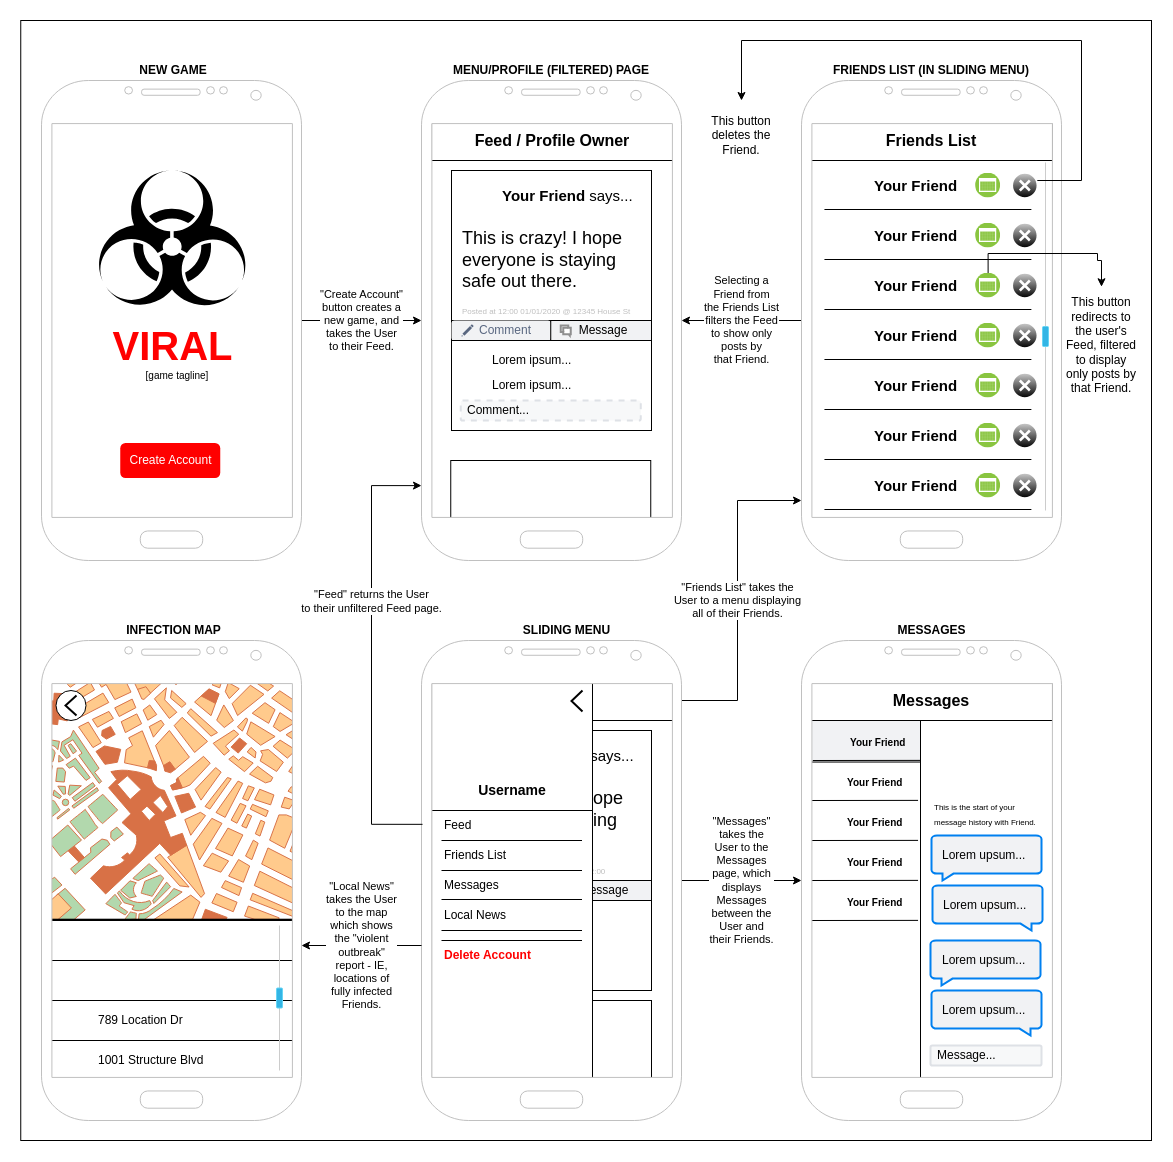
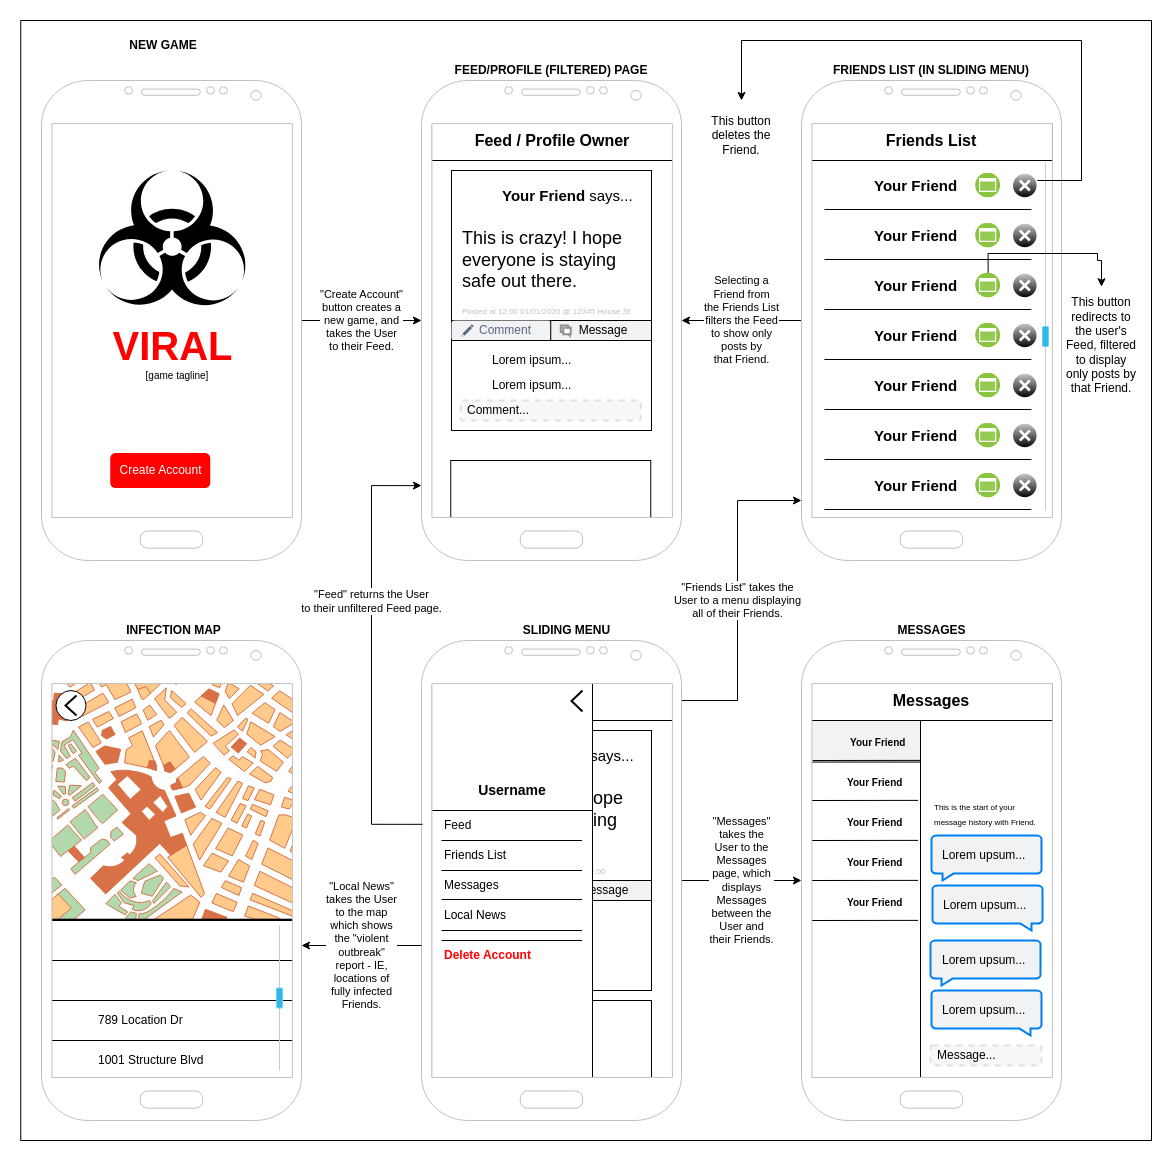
- <mxCell id="140" value="&lt;b&gt;NEW GAME&lt;/b&gt;" style="text;html=1;strokeColor=none;fillColor=none;align=center;verticalAlign=middle;whiteSpace=wrap;rounded=0;" parent="1" vertex="1"><mxGeometry x="122.75" y="60" width="100" height="20" as="geometry" /></mxCell>
+ <mxCell id="140" value="&lt;b&gt;NEW GAME&lt;/b&gt;" style="text;html=1;strokeColor=none;fillColor=none;align=center;verticalAlign=middle;whiteSpace=wrap;rounded=0;" parent="1" vertex="1"><mxGeometry x="112.75" y="35" width="100" height="20" as="geometry" /></mxCell>
- <mxCell id="141" value="&lt;b&gt;MENU/PROFILE (FILTERED) PAGE&lt;/b&gt;" style="text;html=1;strokeColor=none;fillColor=none;align=center;verticalAlign=middle;whiteSpace=wrap;rounded=0;" parent="1" vertex="1"><mxGeometry x="446" y="60" width="210" height="20" as="geometry" /></mxCell>
+ <mxCell id="141" value="&lt;b&gt;FEED/PROFILE (FILTERED) PAGE&lt;/b&gt;" style="text;html=1;strokeColor=none;fillColor=none;align=center;verticalAlign=middle;whiteSpace=wrap;rounded=0;" parent="1" vertex="1"><mxGeometry x="446" y="60" width="210" height="20" as="geometry" /></mxCell>
- <mxCell id="108" value="Create Account" style="rounded=1;align=center;strokeColor=none;html=1;fontColor=#ffffff;fontSize=12;fillColor=#FF0000;" parent="1" vertex="1"><mxGeometry x="119.75" y="442.5" width="100" height="35" as="geometry" /></mxCell>
+ <mxCell id="108" value="Create Account" style="rounded=1;align=center;strokeColor=none;html=1;fontColor=#ffffff;fontSize=12;fillColor=#FF0000;" parent="1" vertex="1"><mxGeometry x="109.75" y="452.5" width="100" height="35" as="geometry" /></mxCell>
- <mxCell id="129" value="Message..." style="rounded=1;arcSize=9;fillColor=#F7F8F9;align=left;spacingLeft=5;strokeColor=#DEE1E6;html=1;strokeWidth=2;fontSize=12" parent="1" vertex="1"><mxGeometry x="930" y="1045" width="111" height="20" as="geometry" /></mxCell>
+ <mxCell id="129" value="Message..." style="rounded=1;arcSize=9;fillColor=#F7F8F9;align=left;spacingLeft=5;strokeColor=#DEE1E6;html=1;strokeWidth=2;fontSize=12;dashed=1;" parent="1" vertex="1"><mxGeometry x="930" y="1045" width="111" height="20" as="geometry" /></mxCell>
